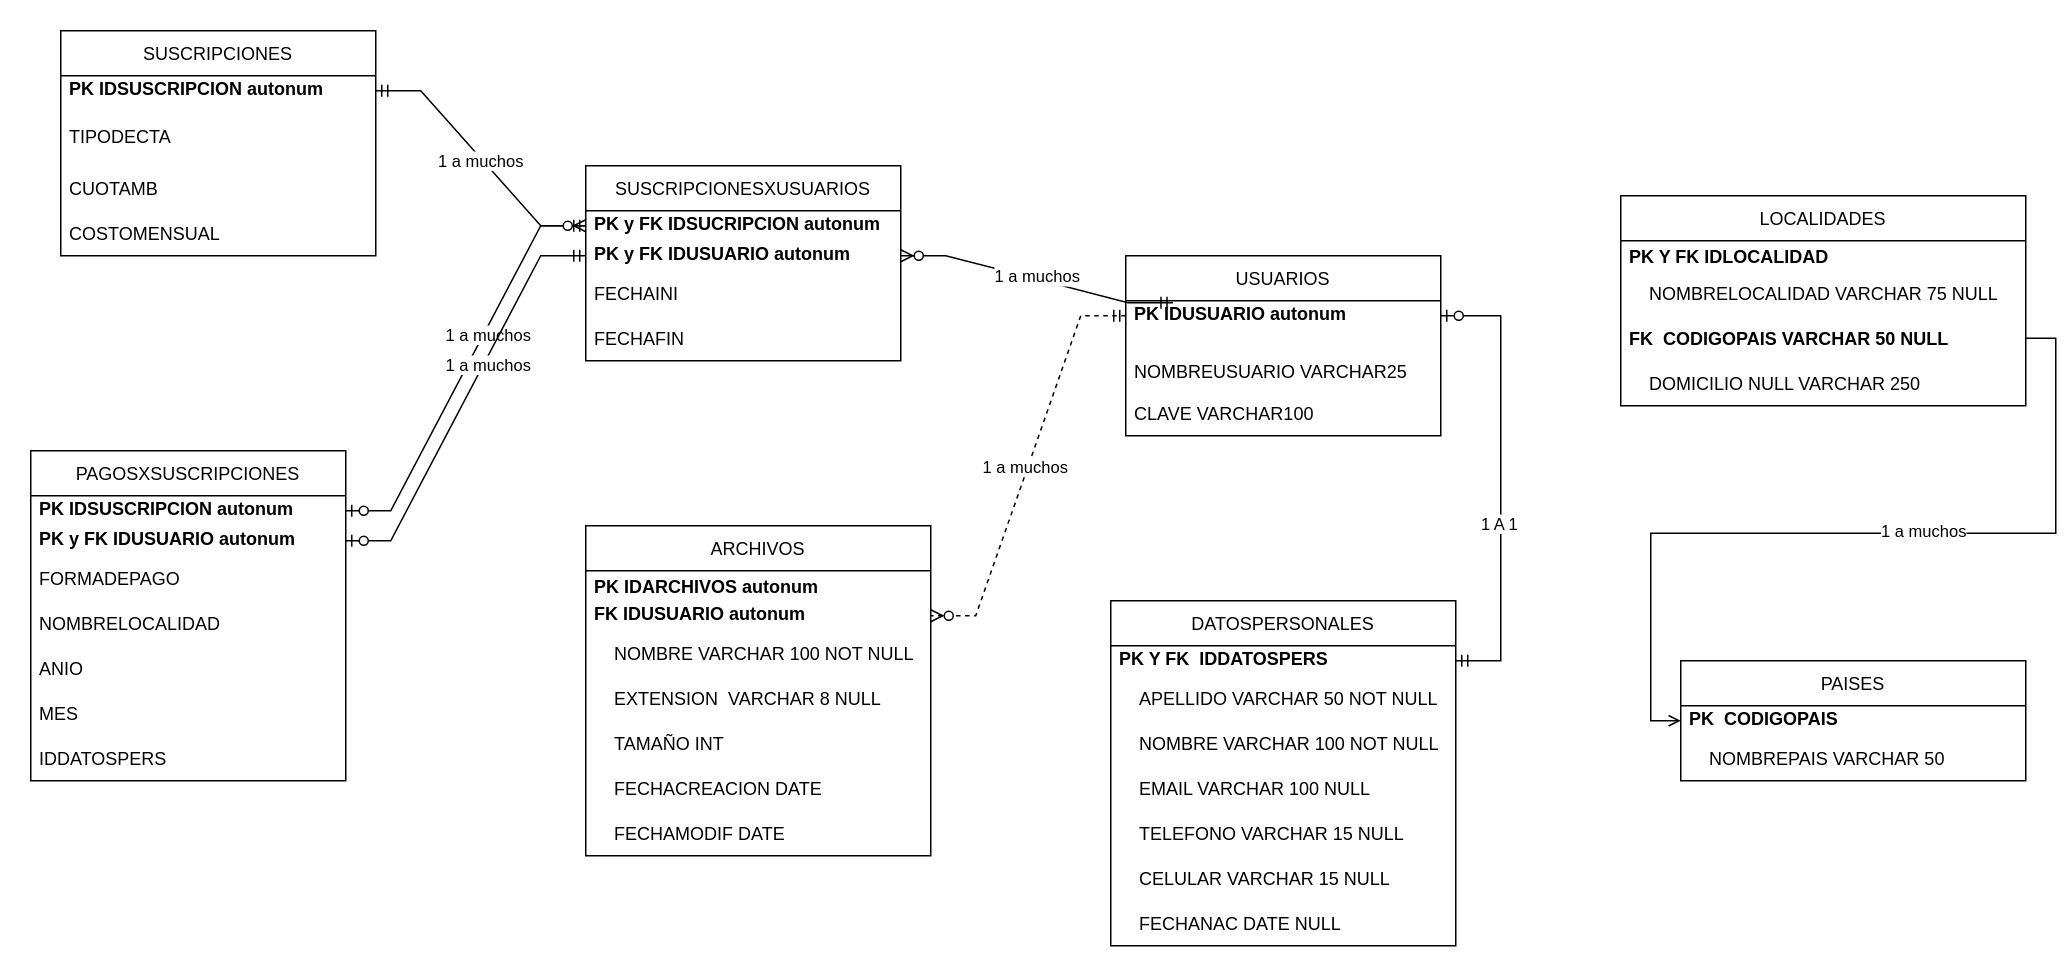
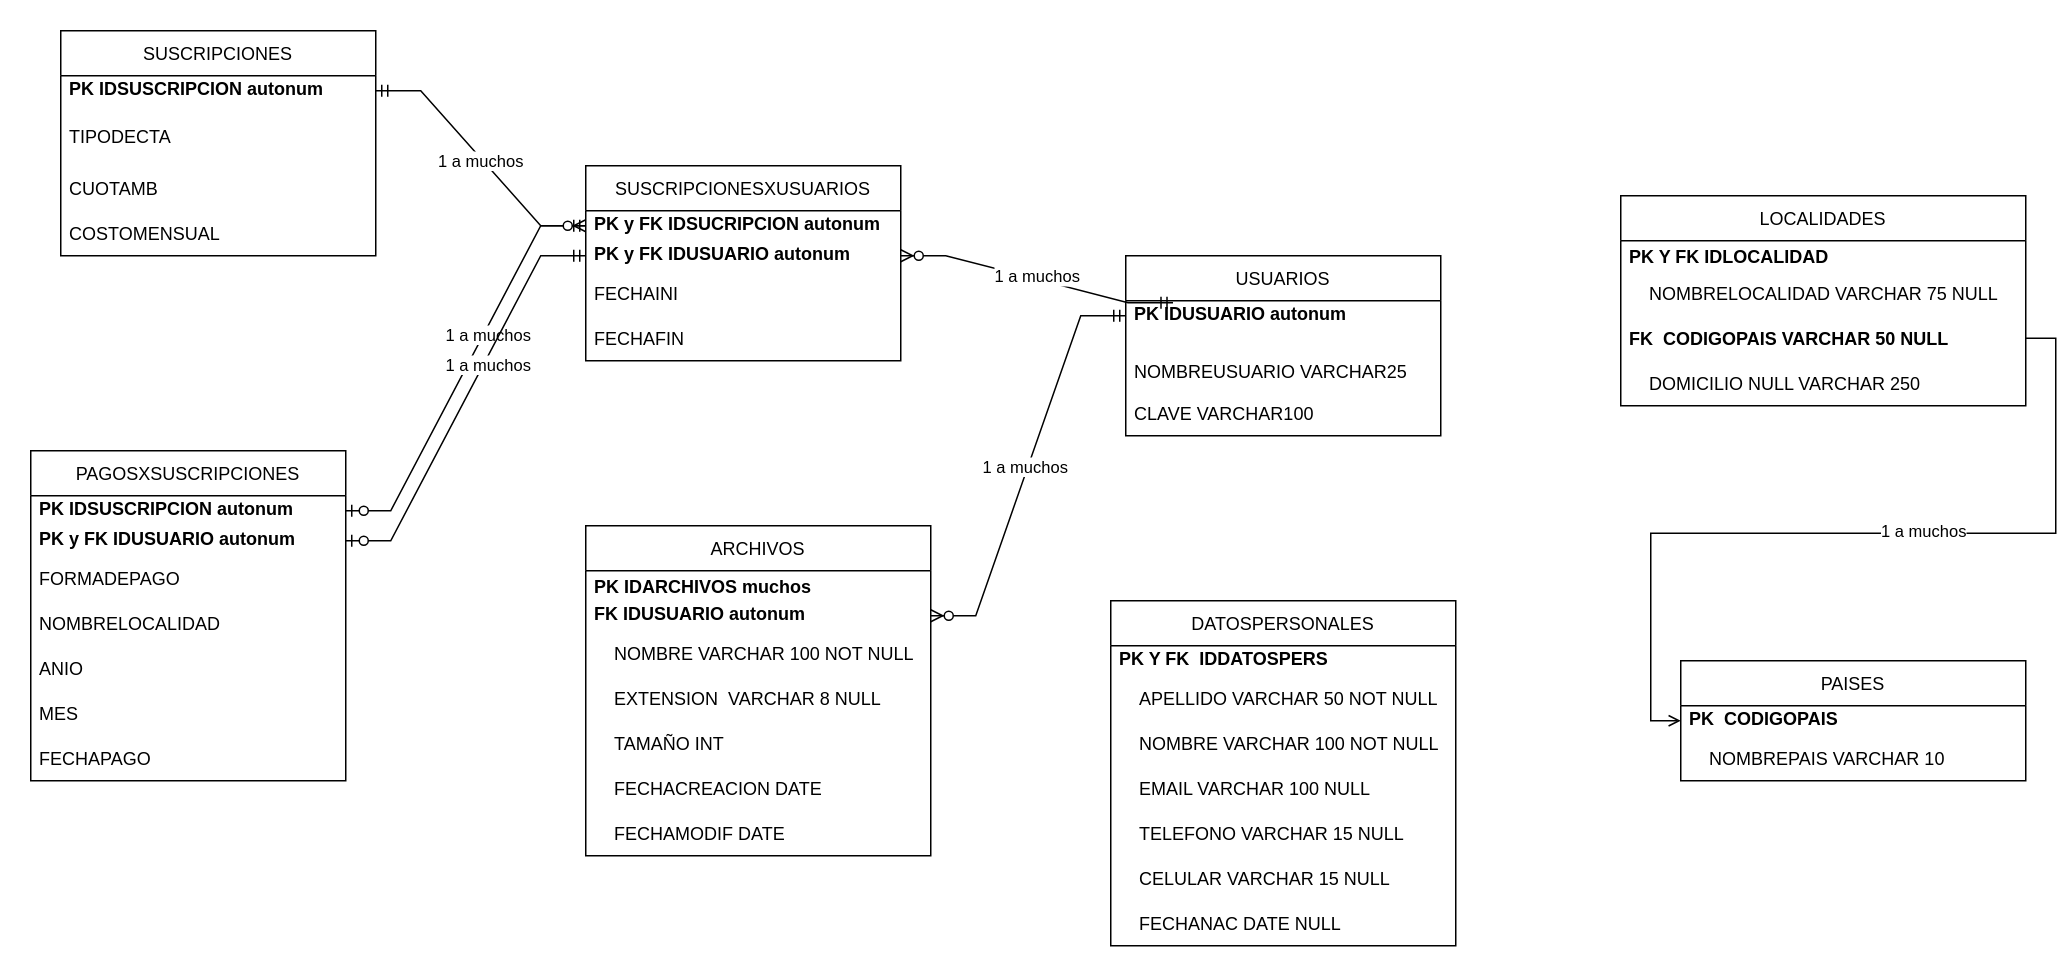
- <mxCell id="39" value="" style="edgeStyle=entityRelationEdgeStyle;fontSize=12;html=1;endArrow=ERzeroToMany;startArrow=ERmandOne;rounded=0;dashed=1;" edge="1" parent="1" source="3" target="24"><mxGeometry width="100" height="100" relative="1" as="geometry"><mxPoint x="730" y="210" as="sourcePoint" /><mxPoint x="650" y="341.6" as="targetPoint" /></mxGeometry></mxCell>
+ <mxCell id="39" value="" style="edgeStyle=entityRelationEdgeStyle;fontSize=12;html=1;endArrow=ERzeroToMany;startArrow=ERmandOne;rounded=0;" edge="1" parent="1" source="3" target="24"><mxGeometry width="100" height="100" relative="1" as="geometry"><mxPoint x="730" y="210" as="sourcePoint" /><mxPoint x="650" y="341.6" as="targetPoint" /></mxGeometry></mxCell>
- <mxCell id="32" value="" style="edgeStyle=entityRelationEdgeStyle;fontSize=12;html=1;endArrow=ERzeroToOne;startArrow=ERmandOne;rounded=0;" parent="1" source="7" target="3" edge="1"><mxGeometry width="100" height="100" relative="1" as="geometry"><mxPoint x="629.54" y="412.18" as="sourcePoint" /><mxPoint x="630" y="200" as="targetPoint" /></mxGeometry></mxCell>
- <mxCell id="33" value="1 A 1" style="edgeLabel;html=1;align=center;verticalAlign=middle;resizable=0;points=[];" parent="32" vertex="1" connectable="0"><mxGeometry x="-0.19" y="2" relative="1" as="geometry"><mxPoint as="offset" /></mxGeometry></mxCell>
- <mxCell id="23" value="PK IDARCHIVOS autonum" style="text;strokeColor=none;fillColor=none;align=left;verticalAlign=middle;spacingLeft=4;spacingRight=4;overflow=hidden;points=[[0,0.5],[1,0.5]];portConstraint=eastwest;rotatable=0;fontStyle=1" parent="22" vertex="1"><mxGeometry y="30" width="230" height="20" as="geometry" /></mxCell>
+ <mxCell id="23" value="PK IDARCHIVOS muchos" style="text;strokeColor=none;fillColor=none;align=left;verticalAlign=middle;spacingLeft=4;spacingRight=4;overflow=hidden;points=[[0,0.5],[1,0.5]];portConstraint=eastwest;rotatable=0;fontStyle=1" parent="22" vertex="1"><mxGeometry y="30" width="230" height="20" as="geometry" /></mxCell>
- <mxCell id="48" value="IDDATOSPERS" style="text;strokeColor=none;fillColor=none;align=left;verticalAlign=middle;spacingLeft=4;spacingRight=4;overflow=hidden;points=[[0,0.5],[1,0.5]];portConstraint=eastwest;rotatable=0;" vertex="1" parent="41"><mxGeometry y="190" width="210" height="30" as="geometry" /></mxCell>
+ <mxCell id="48" value="FECHAPAGO" style="text;strokeColor=none;fillColor=none;align=left;verticalAlign=middle;spacingLeft=4;spacingRight=4;overflow=hidden;points=[[0,0.5],[1,0.5]];portConstraint=eastwest;rotatable=0;" vertex="1" parent="41"><mxGeometry y="190" width="210" height="30" as="geometry" /></mxCell>
- <mxCell id="21" value="    NOMBREPAIS VARCHAR 50" style="text;strokeColor=none;fillColor=none;align=left;verticalAlign=middle;spacingLeft=4;spacingRight=4;overflow=hidden;points=[[0,0.5],[1,0.5]];portConstraint=eastwest;rotatable=0;" parent="19" vertex="1"><mxGeometry y="50" width="230" height="30" as="geometry" /></mxCell>
+ <mxCell id="21" value="    NOMBREPAIS VARCHAR 10" style="text;strokeColor=none;fillColor=none;align=left;verticalAlign=middle;spacingLeft=4;spacingRight=4;overflow=hidden;points=[[0,0.5],[1,0.5]];portConstraint=eastwest;rotatable=0;" parent="19" vertex="1"><mxGeometry y="50" width="230" height="30" as="geometry" /></mxCell>
